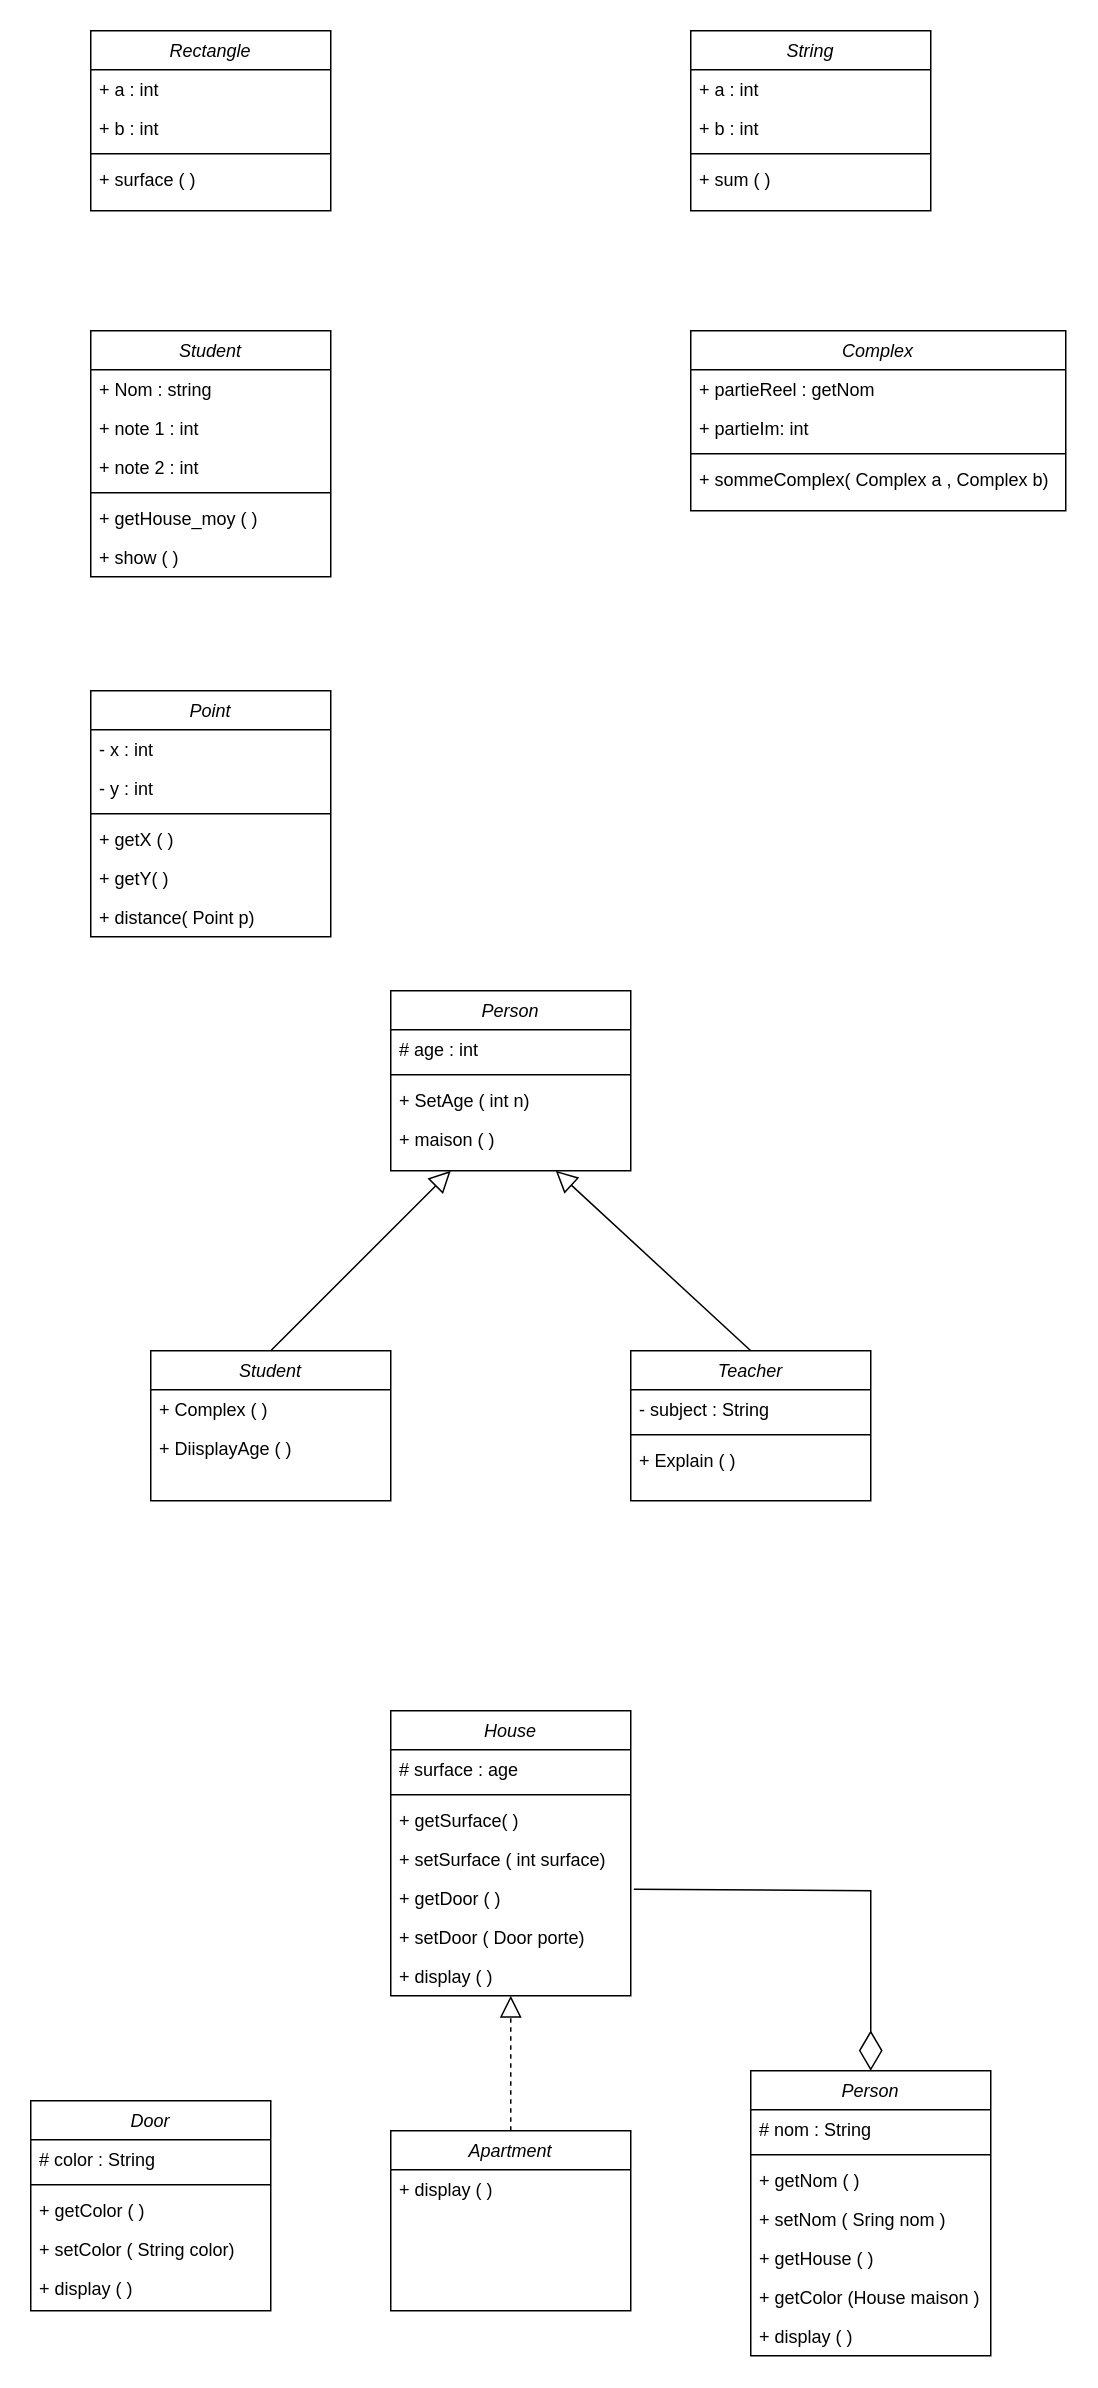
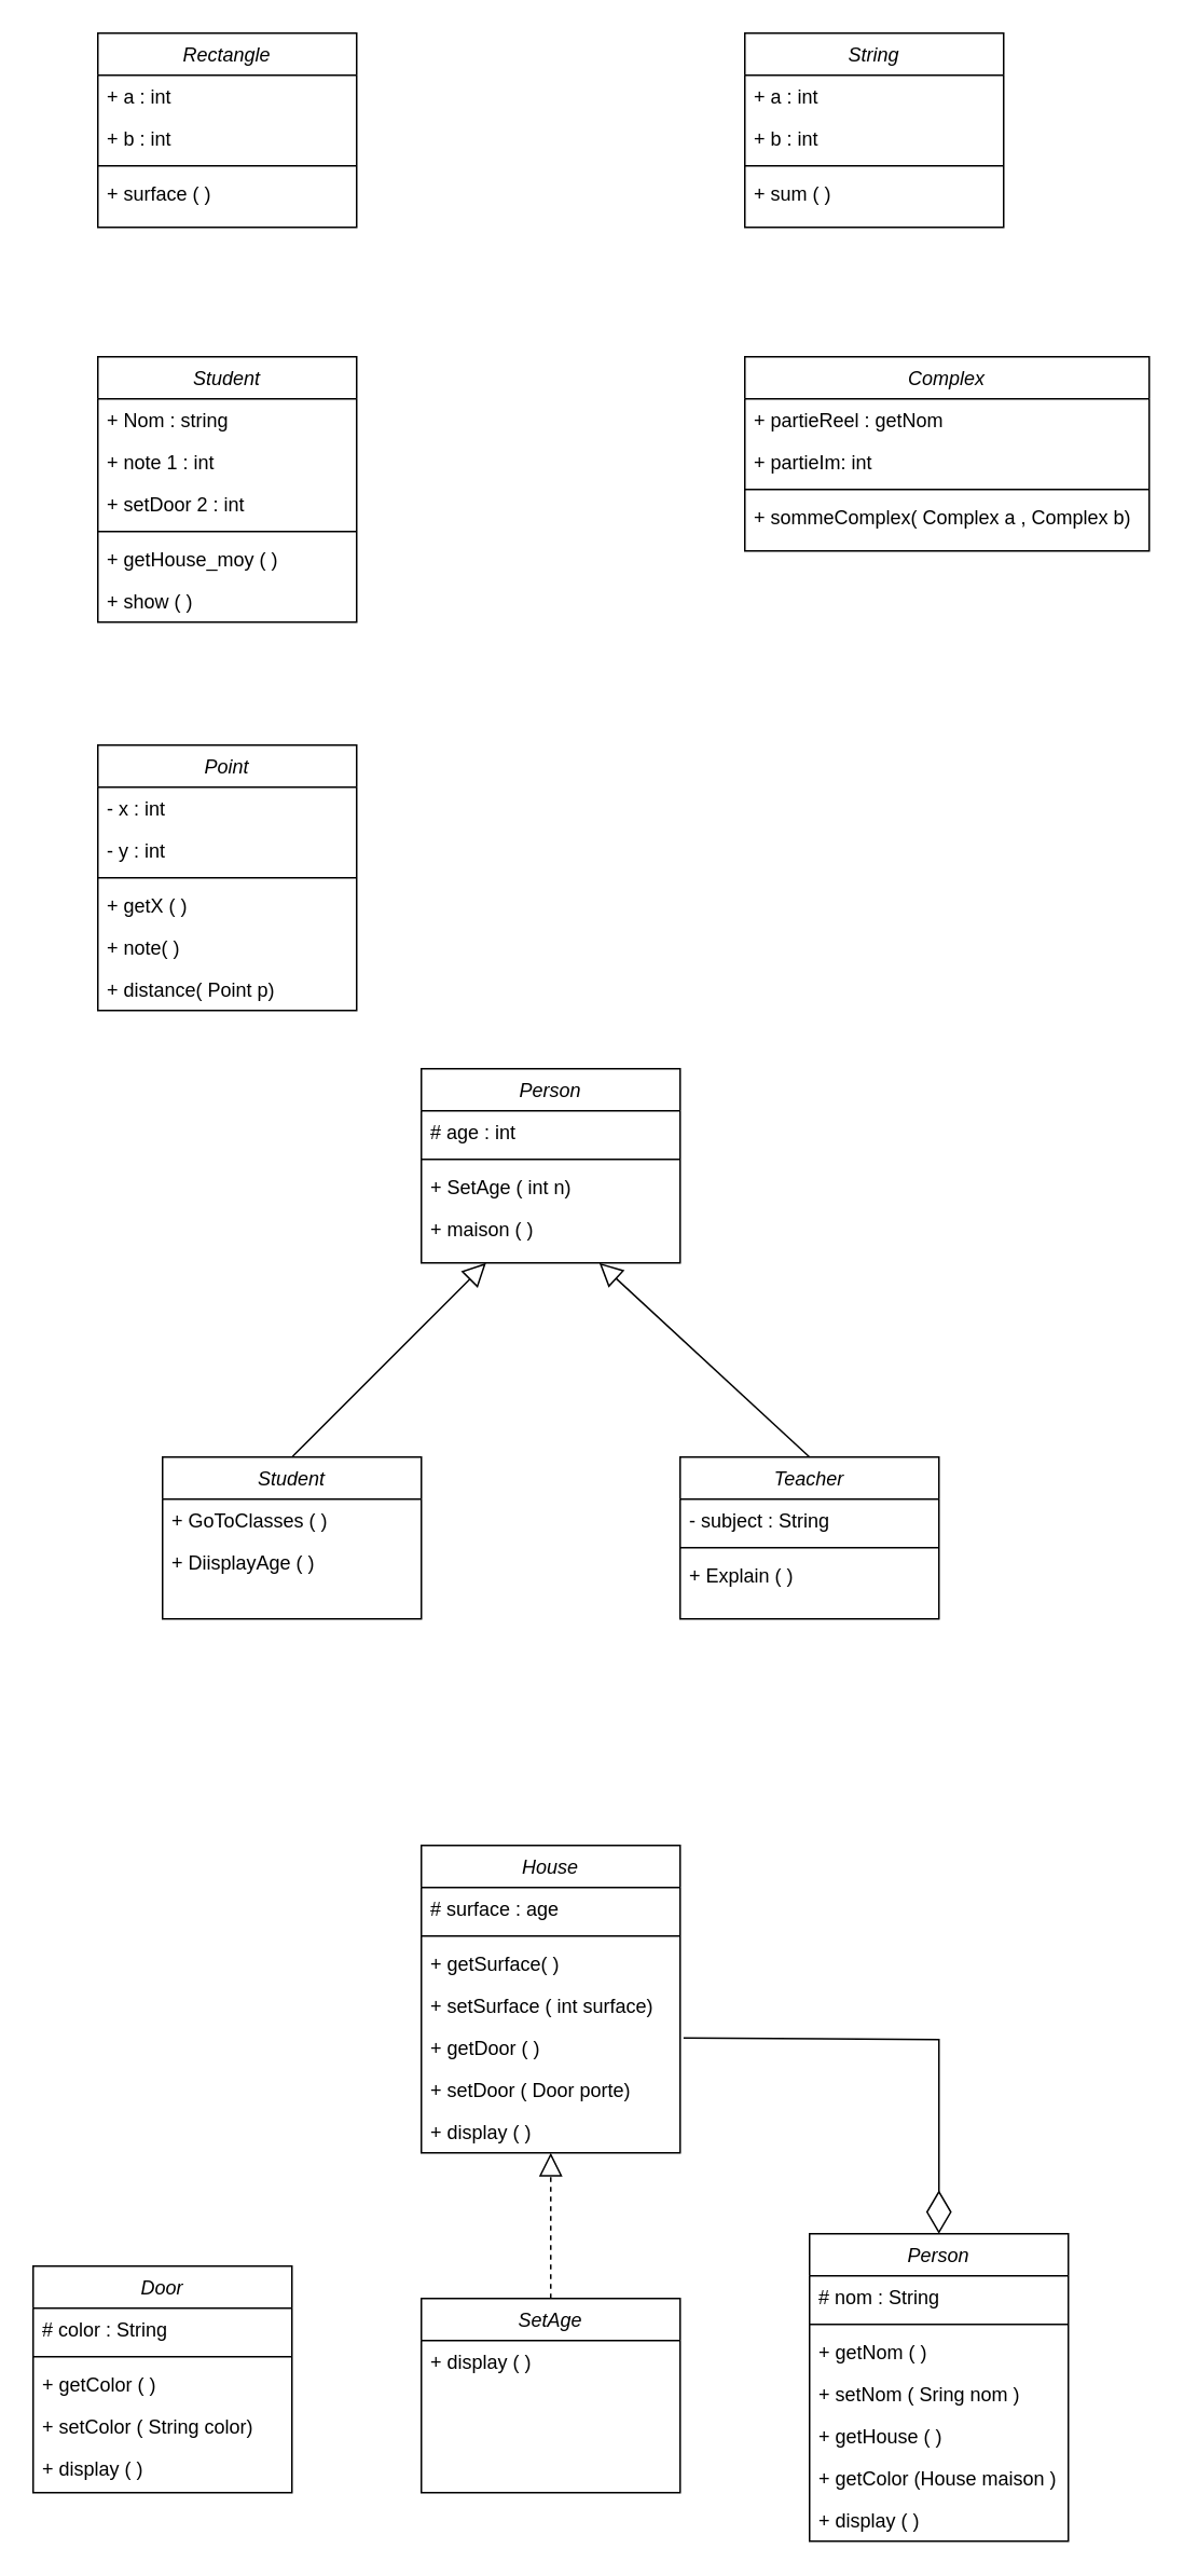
- <mxCell id="15" value="+ note 2 : int" style="text;align=left;verticalAlign=top;spacingLeft=4;spacingRight=4;overflow=hidden;rotatable=0;points=[[0,0.5],[1,0.5]];portConstraint=eastwest;" parent="12" vertex="1"><mxGeometry y="78" width="160" height="26" as="geometry" /></mxCell>
+ <mxCell id="15" value="+ setDoor 2 : int" style="text;align=left;verticalAlign=top;spacingLeft=4;spacingRight=4;overflow=hidden;rotatable=0;points=[[0,0.5],[1,0.5]];portConstraint=eastwest;" parent="12" vertex="1"><mxGeometry y="78" width="160" height="26" as="geometry" /></mxCell>
- <mxCell id="29" value="+ getY( )" style="text;align=left;verticalAlign=top;spacingLeft=4;spacingRight=4;overflow=hidden;rotatable=0;points=[[0,0.5],[1,0.5]];portConstraint=eastwest;rounded=0;shadow=0;html=0;" parent="24" vertex="1"><mxGeometry y="112" width="160" height="26" as="geometry" /></mxCell>
+ <mxCell id="29" value="+ note( )" style="text;align=left;verticalAlign=top;spacingLeft=4;spacingRight=4;overflow=hidden;rotatable=0;points=[[0,0.5],[1,0.5]];portConstraint=eastwest;rounded=0;shadow=0;html=0;" parent="24" vertex="1"><mxGeometry y="112" width="160" height="26" as="geometry" /></mxCell>
- <mxCell id="37" value="+ Complex ( )" style="text;align=left;verticalAlign=top;spacingLeft=4;spacingRight=4;overflow=hidden;rotatable=0;points=[[0,0.5],[1,0.5]];portConstraint=eastwest;rounded=0;shadow=0;html=0;" vertex="1" parent="36"><mxGeometry y="26" width="160" height="26" as="geometry" /></mxCell>
+ <mxCell id="37" value="+ GoToClasses ( )" style="text;align=left;verticalAlign=top;spacingLeft=4;spacingRight=4;overflow=hidden;rotatable=0;points=[[0,0.5],[1,0.5]];portConstraint=eastwest;rounded=0;shadow=0;html=0;" vertex="1" parent="36"><mxGeometry y="26" width="160" height="26" as="geometry" /></mxCell>
- <mxCell id="53" value="Apartment" style="swimlane;fontStyle=2;align=center;verticalAlign=top;childLayout=stackLayout;horizontal=1;startSize=26;horizontalStack=0;resizeParent=1;resizeLast=0;collapsible=1;marginBottom=0;rounded=0;shadow=0;strokeWidth=1;" vertex="1" parent="1"><mxGeometry x="260" y="1420" width="160" height="120" as="geometry"><mxRectangle x="230" y="140" width="160" height="26" as="alternateBounds" /></mxGeometry></mxCell>
+ <mxCell id="53" value="SetAge" style="swimlane;fontStyle=2;align=center;verticalAlign=top;childLayout=stackLayout;horizontal=1;startSize=26;horizontalStack=0;resizeParent=1;resizeLast=0;collapsible=1;marginBottom=0;rounded=0;shadow=0;strokeWidth=1;" vertex="1" parent="1"><mxGeometry x="260" y="1420" width="160" height="120" as="geometry"><mxRectangle x="230" y="140" width="160" height="26" as="alternateBounds" /></mxGeometry></mxCell>
